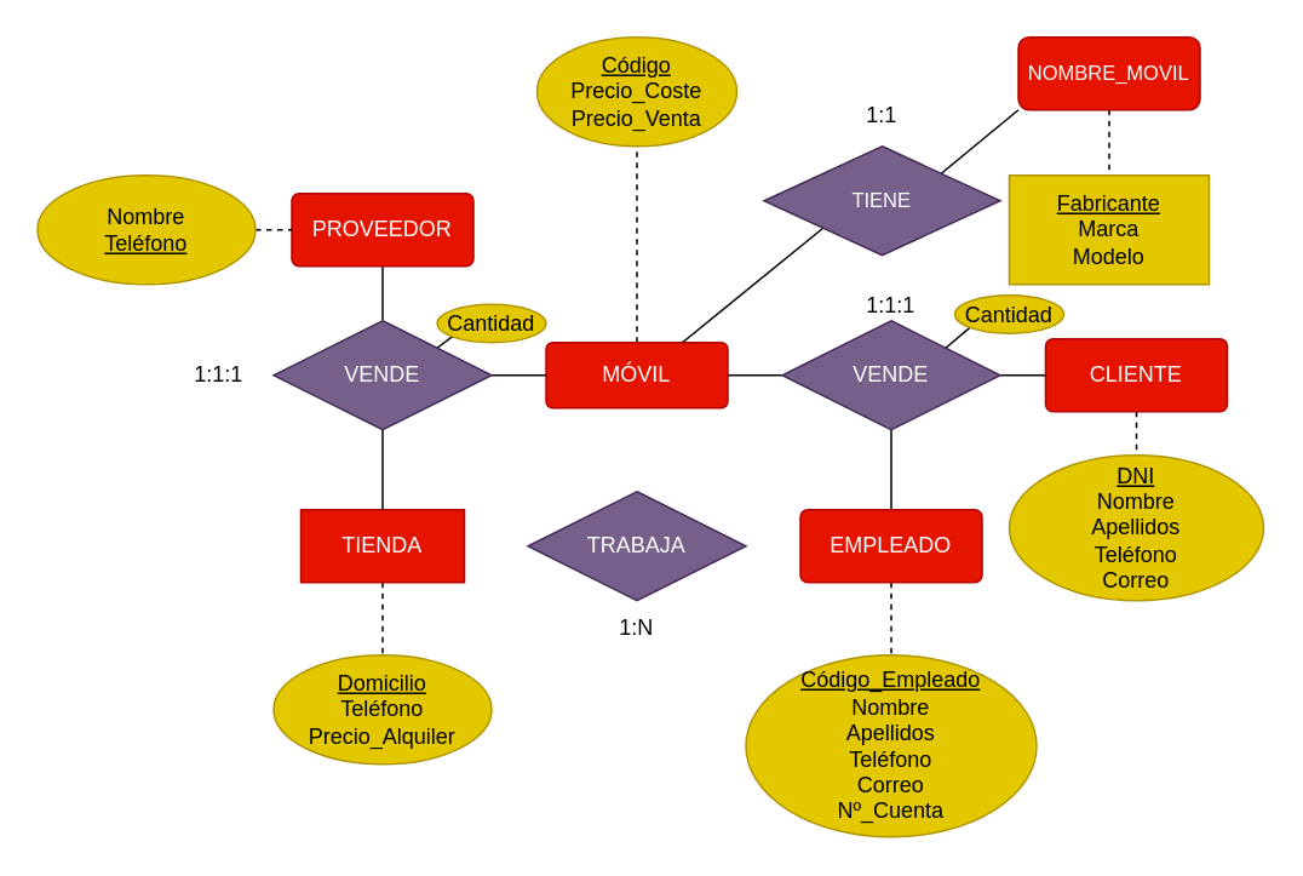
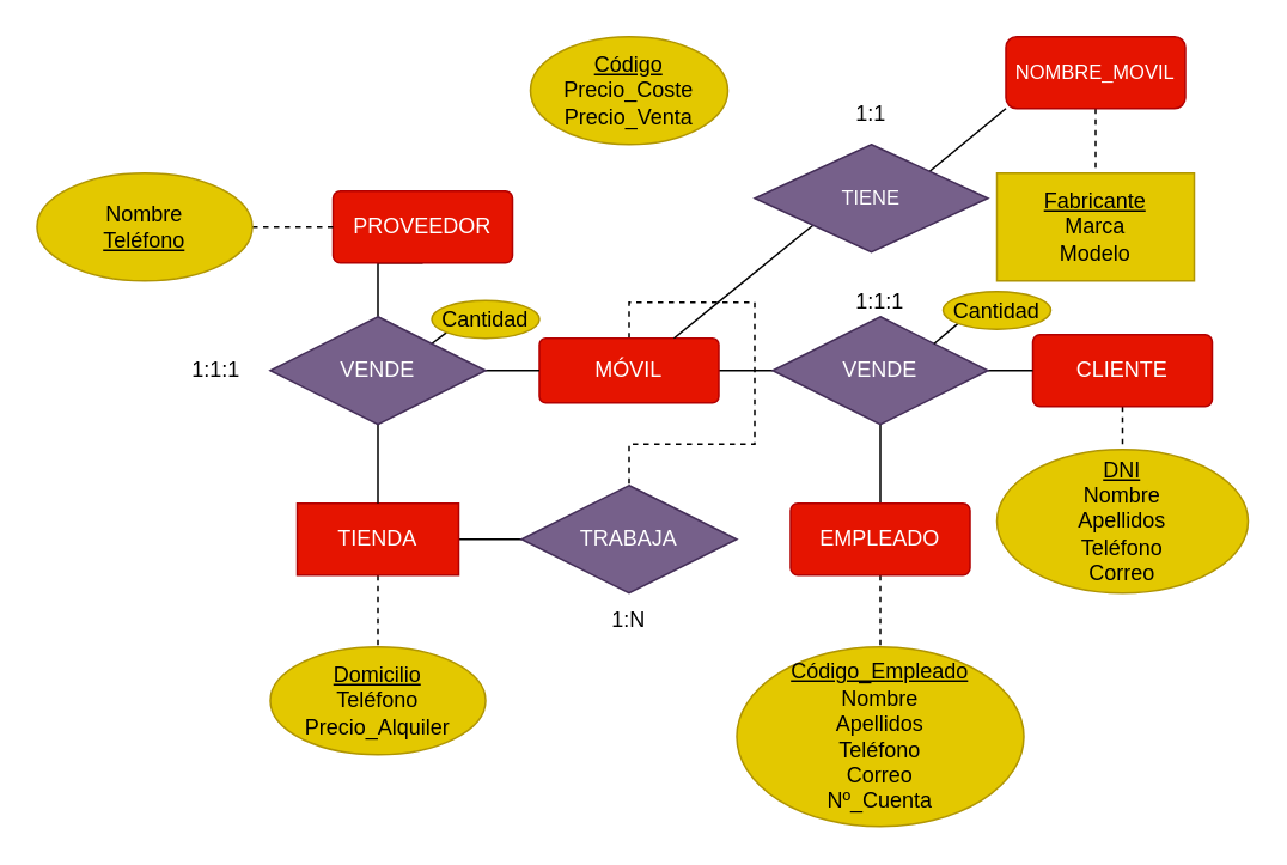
- <mxCell id="8" style="edgeStyle=orthogonalEdgeStyle;rounded=0;orthogonalLoop=1;jettySize=auto;html=1;exitX=0.5;exitY=0;exitDx=0;exitDy=0;entryX=0.5;entryY=1;entryDx=0;entryDy=0;dashed=1;endArrow=none;endFill=0;" parent="1" source="9" target="15" edge="1"><mxGeometry relative="1" as="geometry" /></mxCell>
+ <mxCell id="8" style="edgeStyle=orthogonalEdgeStyle;rounded=0;orthogonalLoop=1;jettySize=auto;html=1;exitX=0.5;exitY=0;exitDx=0;exitDy=0;dashed=1;endArrow=none;endFill=0;" parent="1" source="9" target="21" edge="1"><mxGeometry relative="1" as="geometry" /></mxCell>
- <mxCell id="11" value="PROVEEDOR" style="rounded=1;arcSize=10;whiteSpace=wrap;html=1;align=center;fillColor=#e51400;strokeColor=#B20000;fontColor=#ffffff;" parent="1" vertex="1"><mxGeometry x="160" y="106" width="100" height="40" as="geometry" /></mxCell>
+ <mxCell id="11" value="PROVEEDOR" style="rounded=1;arcSize=10;whiteSpace=wrap;html=1;align=center;fillColor=#e51400;strokeColor=#B20000;fontColor=#ffffff;" parent="1" vertex="1"><mxGeometry x="185" y="106" width="100" height="40" as="geometry" /></mxCell>
+ <mxCell id="12" style="edgeStyle=orthogonalEdgeStyle;rounded=0;orthogonalLoop=1;jettySize=auto;html=1;exitX=1;exitY=0.5;exitDx=0;exitDy=0;entryX=0;entryY=0.5;entryDx=0;entryDy=0;endArrow=none;endFill=0;" parent="1" source="14" target="21" edge="1"><mxGeometry relative="1" as="geometry" /></mxCell>
